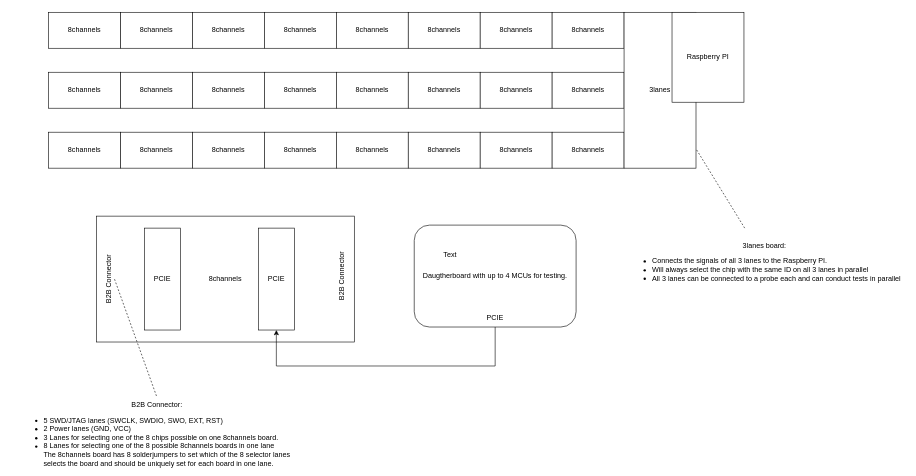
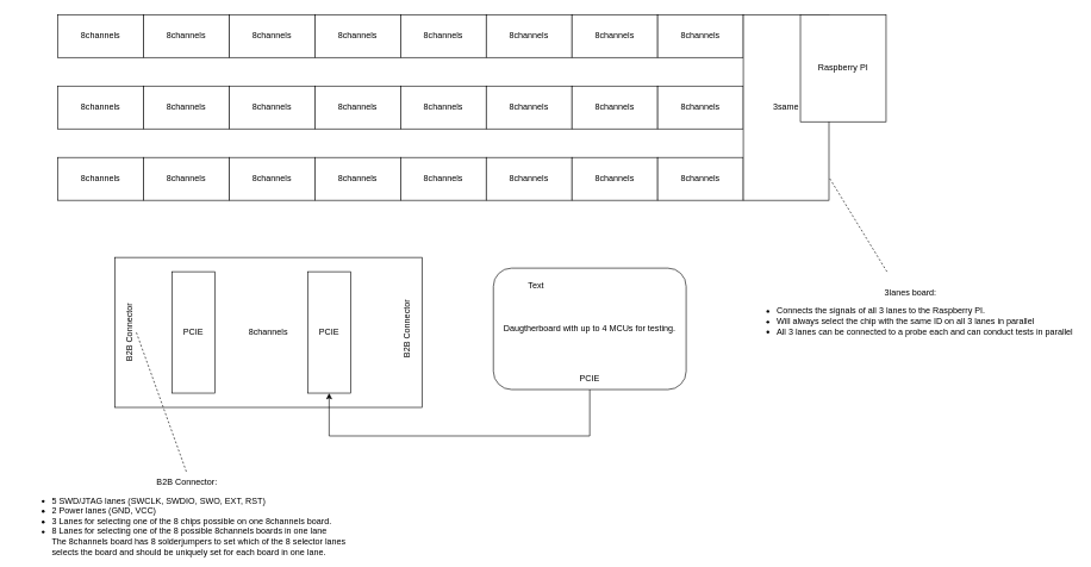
- <mxCell id="26" value="3lanes" style="rounded=0;whiteSpace=wrap;html=1;" vertex="1" parent="1"><mxGeometry x="1040" y="20" width="120" height="260" as="geometry" /></mxCell>
+ <mxCell id="26" value="3same" style="rounded=0;whiteSpace=wrap;html=1;" vertex="1" parent="1"><mxGeometry x="1040" y="20" width="120" height="260" as="geometry" /></mxCell>
- <mxCell id="40" value="Text" style="text;html=1;strokeColor=none;fillColor=none;align=center;verticalAlign=middle;whiteSpace=wrap;rounded=0;" vertex="1" parent="1"><mxGeometry x="730" y="415" width="40" height="20" as="geometry" /></mxCell>
+ <mxCell id="40" value="Text" style="text;html=1;strokeColor=none;fillColor=none;align=center;verticalAlign=middle;whiteSpace=wrap;rounded=0;" vertex="1" parent="1"><mxGeometry x="730" y="390" width="40" height="20" as="geometry" /></mxCell>
